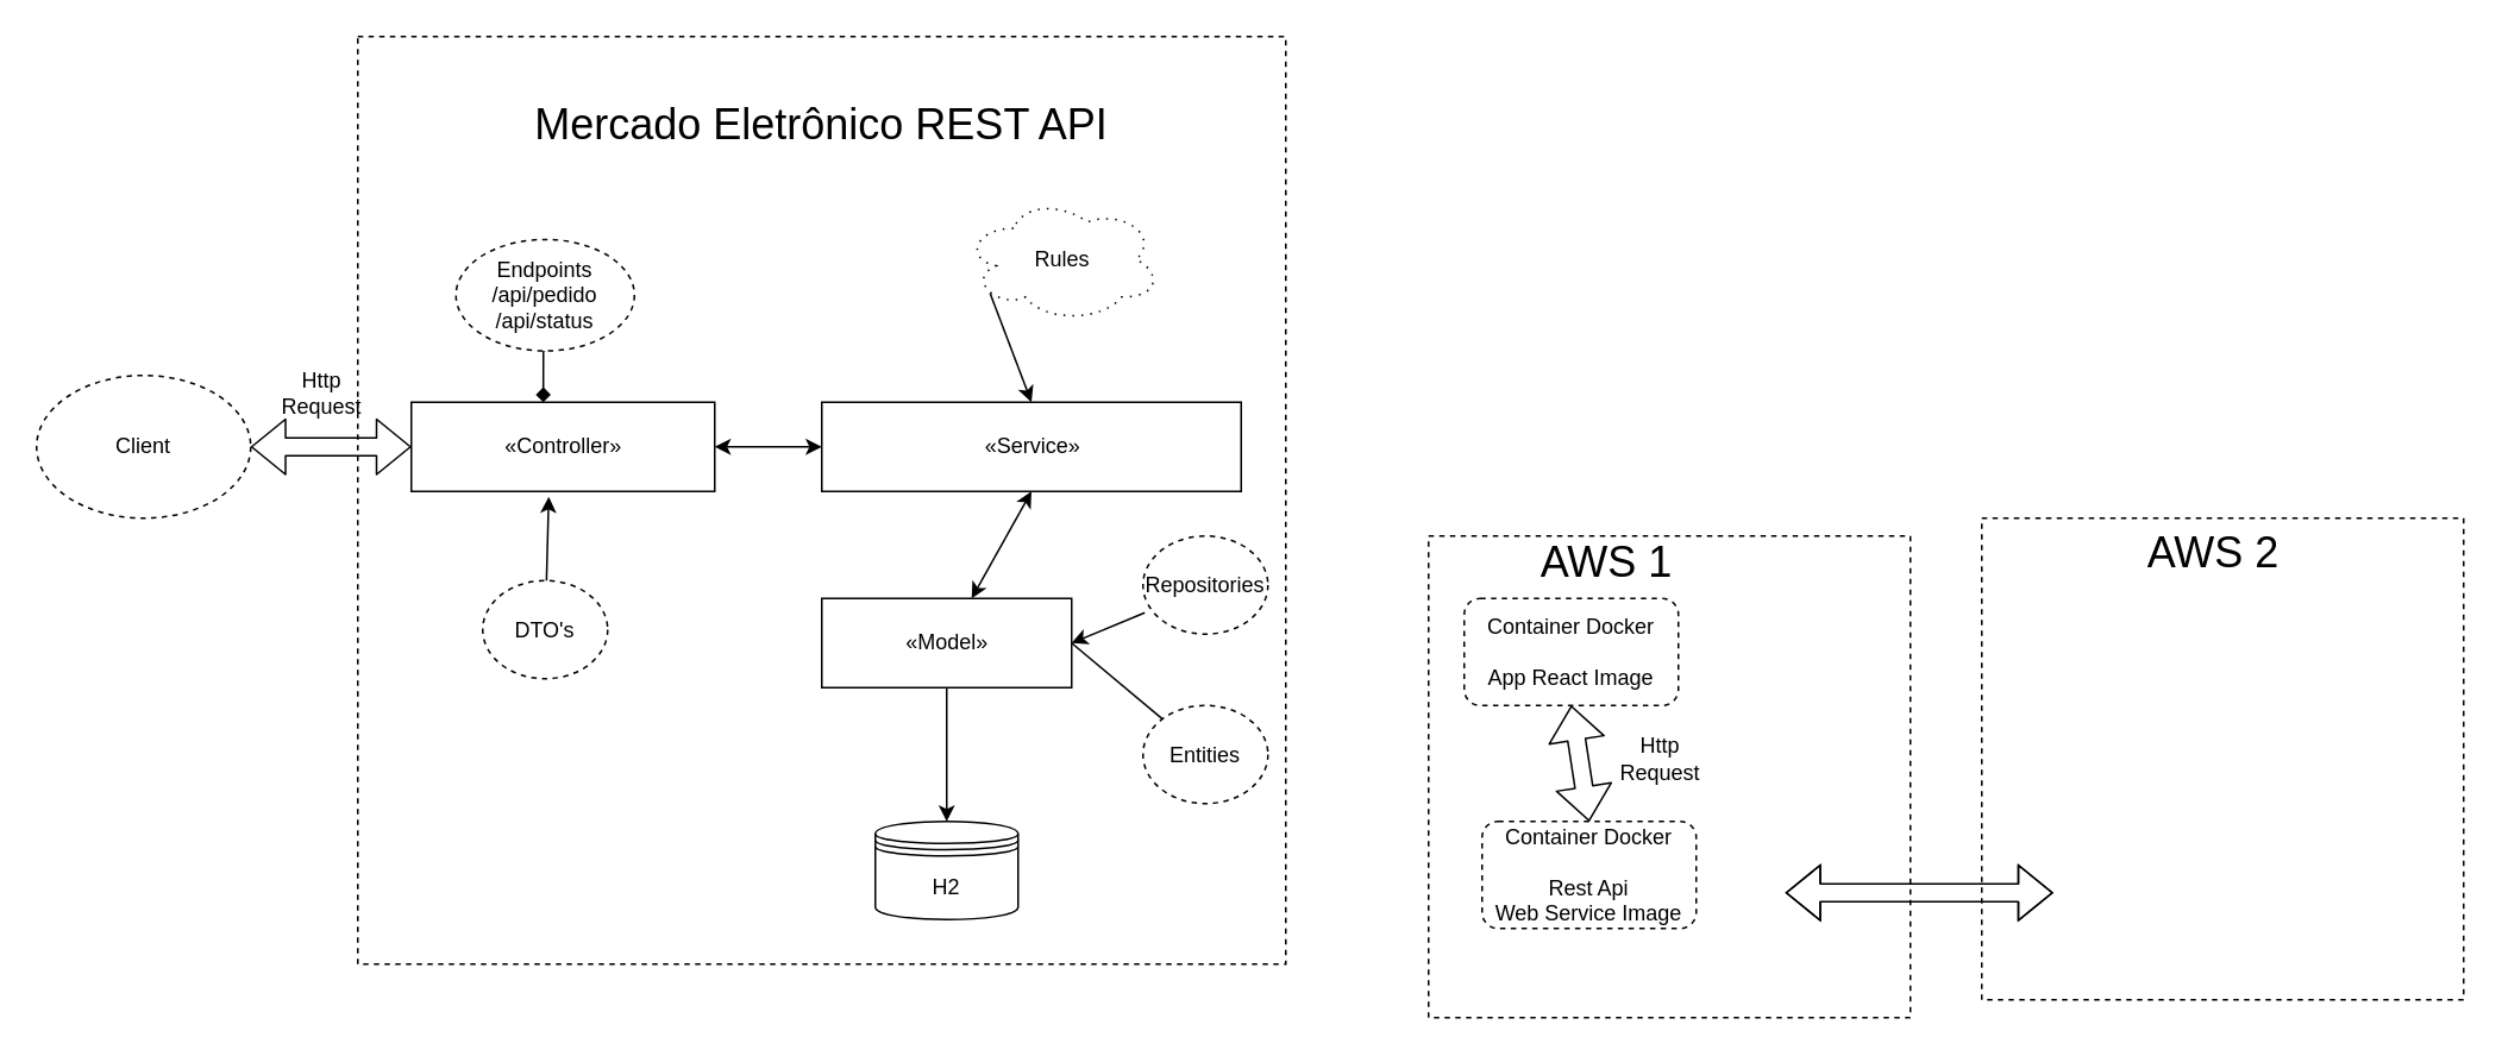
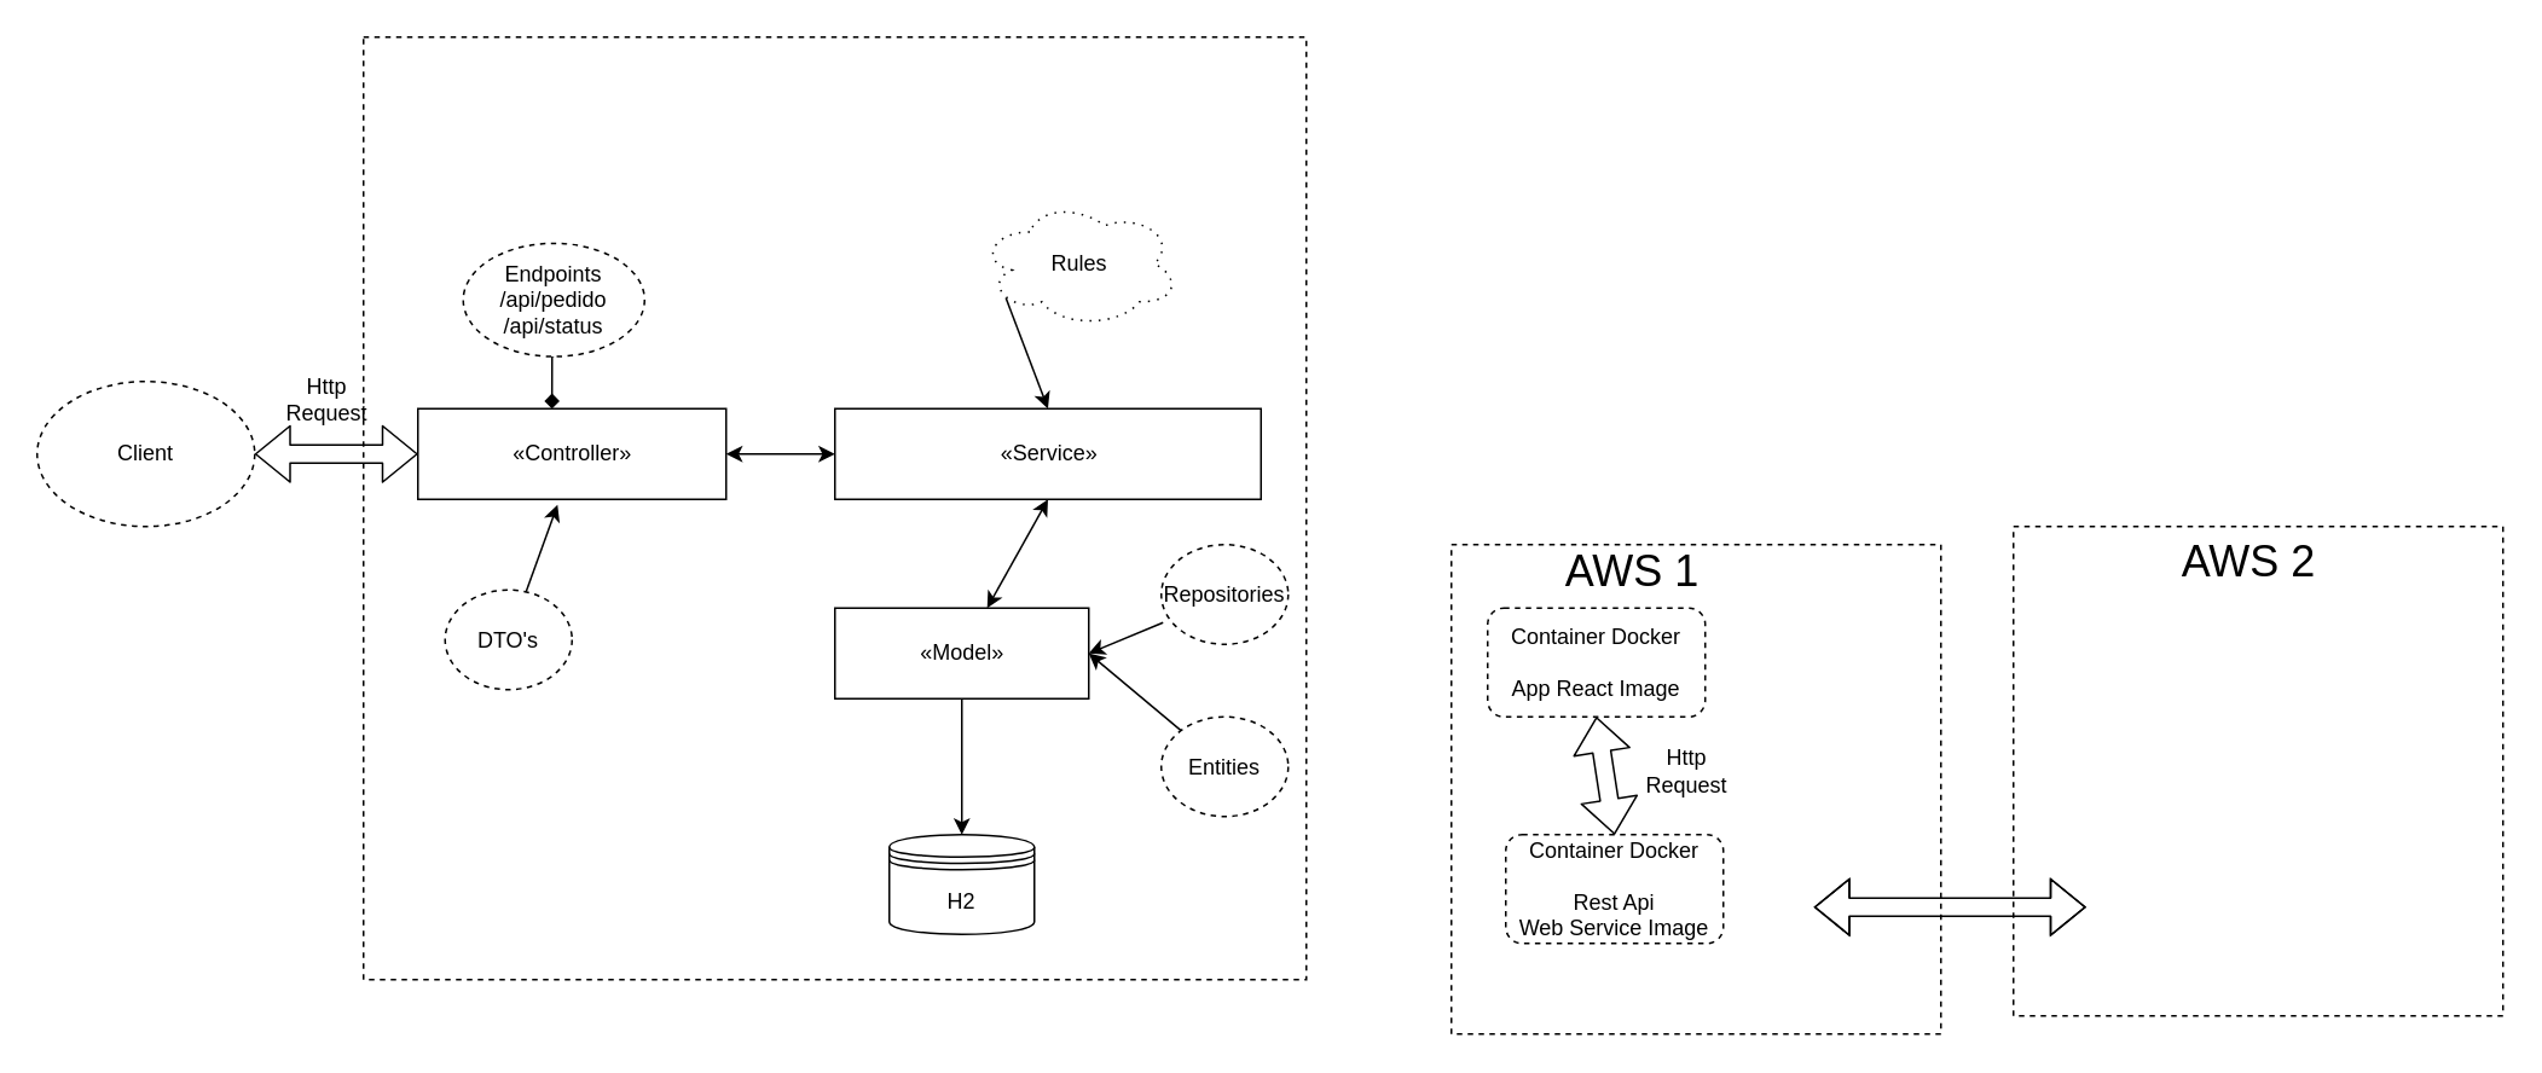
- <mxCell id="4" value="&lt;font style=&quot;font-size: 24px&quot;&gt;Mercado Eletrônico REST API&lt;/font&gt;" style="text;html=1;strokeColor=none;fillColor=none;align=center;verticalAlign=middle;whiteSpace=wrap;rounded=0;dashed=1;strokeWidth=1;" parent="1" vertex="1"><mxGeometry x="255" y="60" width="410" height="20" as="geometry" /></mxCell>
- <mxCell id="22" value="DTO's" style="ellipse;whiteSpace=wrap;html=1;dashed=1;strokeWidth=1;" vertex="1" parent="1"><mxGeometry x="270" y="325" width="70" height="55" as="geometry" /></mxCell>
+ <mxCell id="22" value="DTO's" style="ellipse;whiteSpace=wrap;html=1;dashed=1;strokeWidth=1;" vertex="1" parent="1"><mxGeometry x="245" y="325" width="70" height="55" as="geometry" /></mxCell>
- <mxCell id="29" value="" style="endArrow=none;html=1;entryX=1;entryY=0.5;entryDx=0;entryDy=0;" edge="1" parent="1" source="26" target="6"><mxGeometry width="50" height="50" relative="1" as="geometry"><mxPoint x="630" y="360" as="sourcePoint" /><mxPoint x="680" y="310" as="targetPoint" /></mxGeometry></mxCell>
+ <mxCell id="29" value="" style="endArrow=classic;html=1;entryX=1;entryY=0.5;entryDx=0;entryDy=0;" edge="1" parent="1" source="26" target="6"><mxGeometry width="50" height="50" relative="1" as="geometry"><mxPoint x="630" y="360" as="sourcePoint" /><mxPoint x="680" y="310" as="targetPoint" /></mxGeometry></mxCell>
